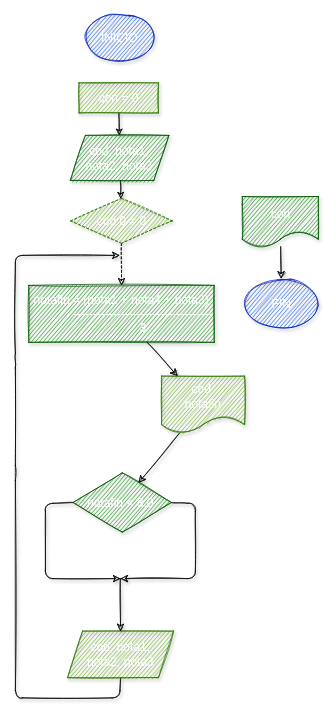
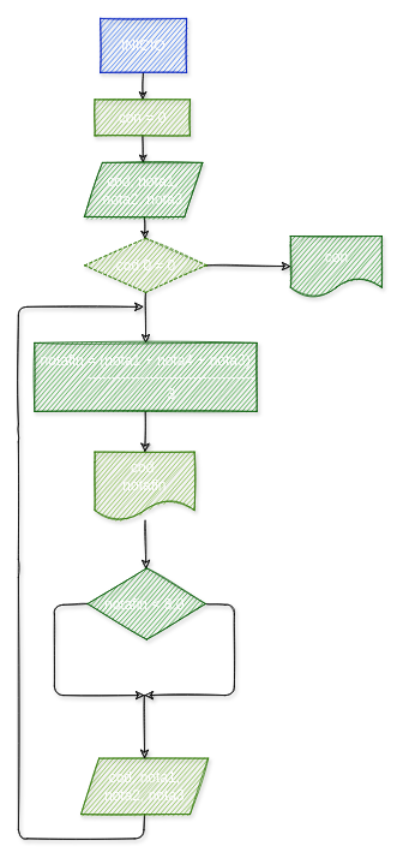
- <mxCell id="3" value="&lt;font style=&quot;font-size: 16px;&quot;&gt;INICIO&lt;/font&gt;" style="ellipse;whiteSpace=wrap;html=1;sketch=1;shadow=1;fillColor=#0050ef;fontColor=#ffffff;strokeColor=#001DBC;fontSize=16;" parent="1" vertex="1"><mxGeometry x="111" width="96" height="60" as="geometry" y="20" /></mxCell>
+ <mxCell id="3" value="&lt;font style=&quot;font-size: 16px;&quot;&gt;INICIO&lt;/font&gt;" style="whiteSpace=wrap;html=1;sketch=1;shadow=1;fillColor=#0050ef;fontColor=#ffffff;strokeColor=#001DBC;fontSize=16;rounded=0;" parent="1" vertex="1"><mxGeometry x="111" width="96" height="60" as="geometry" y="20" /></mxCell>
+ <mxCell id="2" value="" style="edgeStyle=none;html=1;sketch=1;shadow=1;fontSize=16;" parent="1" source="3" target="5" edge="1"><mxGeometry relative="1" as="geometry" /></mxCell>
+ <mxCell id="9" style="edgeStyle=none;html=1;exitX=1;exitY=0.5;exitDx=0;exitDy=0;entryX=0;entryY=0.5;entryDx=0;entryDy=0;fontColor=#F0F0F0;endSize=7;sketch=1;shadow=1;fontSize=16;" parent="1" source="10" target="12" edge="1"><mxGeometry relative="1" as="geometry" /></mxCell>
- <mxCell id="11" value="" style="edgeStyle=none;html=1;fontColor=#F0F0F0;endSize=7;sketch=1;shadow=1;fontSize=16;" parent="1" source="12" target="13" edge="1"><mxGeometry relative="1" as="geometry" /></mxCell>
- <mxCell id="8" value="" style="edgeStyle=none;html=1;fontColor=#F0F0F0;endSize=7;sketch=1;shadow=1;fontSize=16;dashed=1;" parent="1" source="10" target="15" edge="1"><mxGeometry relative="1" as="geometry" /></mxCell>
+ <mxCell id="8" value="" style="edgeStyle=none;html=1;fontColor=#F0F0F0;endSize=7;sketch=1;shadow=1;fontSize=16;" parent="1" source="10" target="15" edge="1"><mxGeometry relative="1" as="geometry" /></mxCell>
- <mxCell id="13" value="FIN" style="ellipse;whiteSpace=wrap;html=1;sketch=1;shadow=1;fillColor=#0050ef;fontColor=#ffffff;strokeColor=#001DBC;fontSize=16;" parent="1" vertex="1"><mxGeometry x="324" y="371" width="101.5" height="67" as="geometry" /></mxCell>
- <mxCell id="17" value="cod&amp;nbsp;&lt;br style=&quot;font-size: 16px;&quot;&gt;notafin" style="shape=document;whiteSpace=wrap;html=1;boundedLbl=1;sketch=1;shadow=1;fillColor=#60a917;fontColor=#ffffff;strokeColor=#2D7600;fontSize=16;" parent="1" vertex="1"><mxGeometry x="214.88" y="501" width="110.75" height="76" as="geometry" /></mxCell>
+ <mxCell id="17" value="cod&amp;nbsp;&lt;br style=&quot;font-size: 16px;&quot;&gt;notafin" style="shape=document;whiteSpace=wrap;html=1;boundedLbl=1;sketch=1;shadow=1;fillColor=#60a917;fontColor=#ffffff;strokeColor=#2D7600;fontSize=16;" parent="1" vertex="1"><mxGeometry x="104.88" y="501" width="110.75" height="76" as="geometry" /></mxCell>
